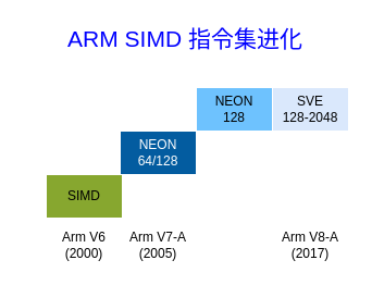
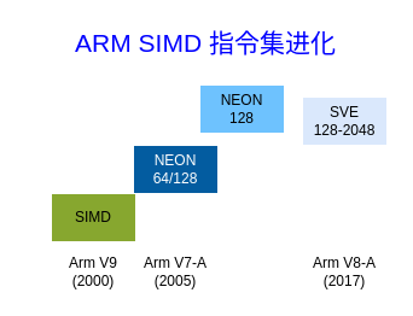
- <mxCell id="4" value="NEON&lt;br&gt;128" style="rounded=0;whiteSpace=wrap;html=1;fillColor=#6ec2fe;strokeColor=#ffffff;" parent="1" vertex="1"><mxGeometry x="180" y="80" width="70" height="40" as="geometry" /></mxCell>
+ <mxCell id="4" value="NEON&lt;br&gt;128" style="rounded=0;whiteSpace=wrap;html=1;fillColor=#6ec2fe;strokeColor=#ffffff;" parent="1" vertex="1"><mxGeometry x="165" y="70" width="70" height="40" as="geometry" /></mxCell>
- <mxCell id="5" value="Arm V6&lt;br&gt;(2000)" style="text;strokeColor=none;align=center;fillColor=none;html=1;verticalAlign=middle;whiteSpace=wrap;rounded=0;" parent="1" vertex="1"><mxGeometry x="42" y="210" width="70" height="30" as="geometry" /></mxCell>
+ <mxCell id="5" value="Arm V9&lt;br&gt;(2000)" style="text;strokeColor=none;align=center;fillColor=none;html=1;verticalAlign=middle;whiteSpace=wrap;rounded=0;" parent="1" vertex="1"><mxGeometry x="42" y="210" width="70" height="30" as="geometry" /></mxCell>
